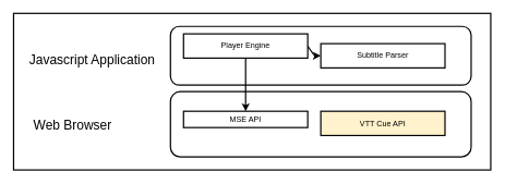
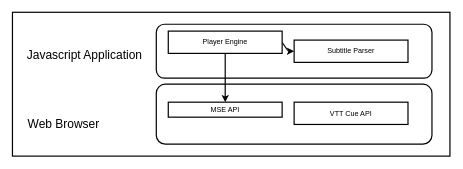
- <mxCell id="11" value="VTT Cue API" style="rounded=0;whiteSpace=wrap;html=1;labelPosition=center;verticalLabelPosition=middle;align=center;verticalAlign=middle;strokeWidth=2;fillColor=#fff2cc;" vertex="1" parent="1"><mxGeometry x="490" y="170" width="190" height="37.17" as="geometry" /></mxCell>
+ <mxCell id="11" value="VTT Cue API" style="rounded=0;whiteSpace=wrap;html=1;labelPosition=center;verticalLabelPosition=middle;align=center;verticalAlign=middle;strokeWidth=2;" vertex="1" parent="1"><mxGeometry x="490" y="170" width="190" height="37.17" as="geometry" /></mxCell>
- <mxCell id="5" value="Web Browser" style="text;html=1;align=center;verticalAlign=middle;resizable=0;points=[];autosize=1;strokeColor=none;fillColor=none;fontSize=20;" vertex="1" parent="1"><mxGeometry x="40" y="170" width="140" height="40" as="geometry" /></mxCell>
+ <mxCell id="5" value="Web Browser" style="text;html=1;align=center;verticalAlign=middle;resizable=0;points=[];autosize=1;strokeColor=none;fillColor=none;fontSize=20;" vertex="1" parent="1"><mxGeometry x="35" y="185" width="140" height="40" as="geometry" /></mxCell>
